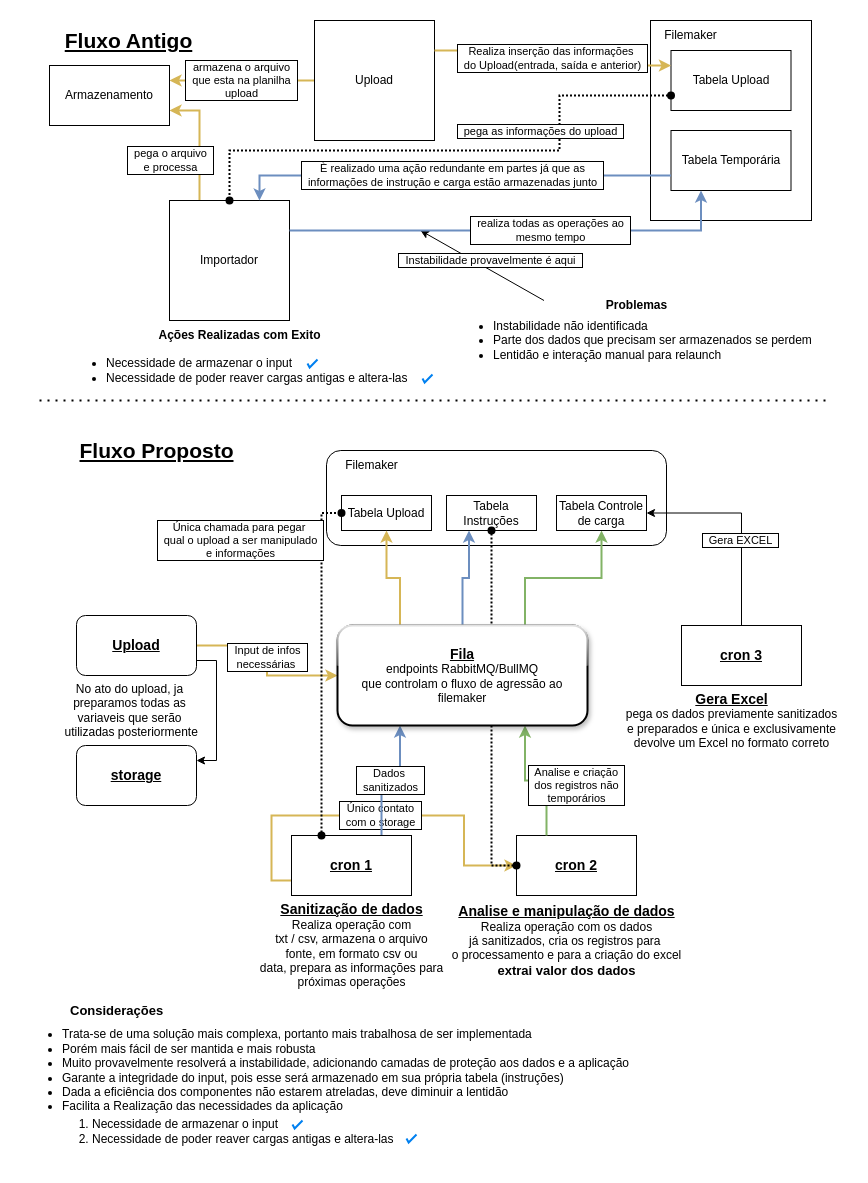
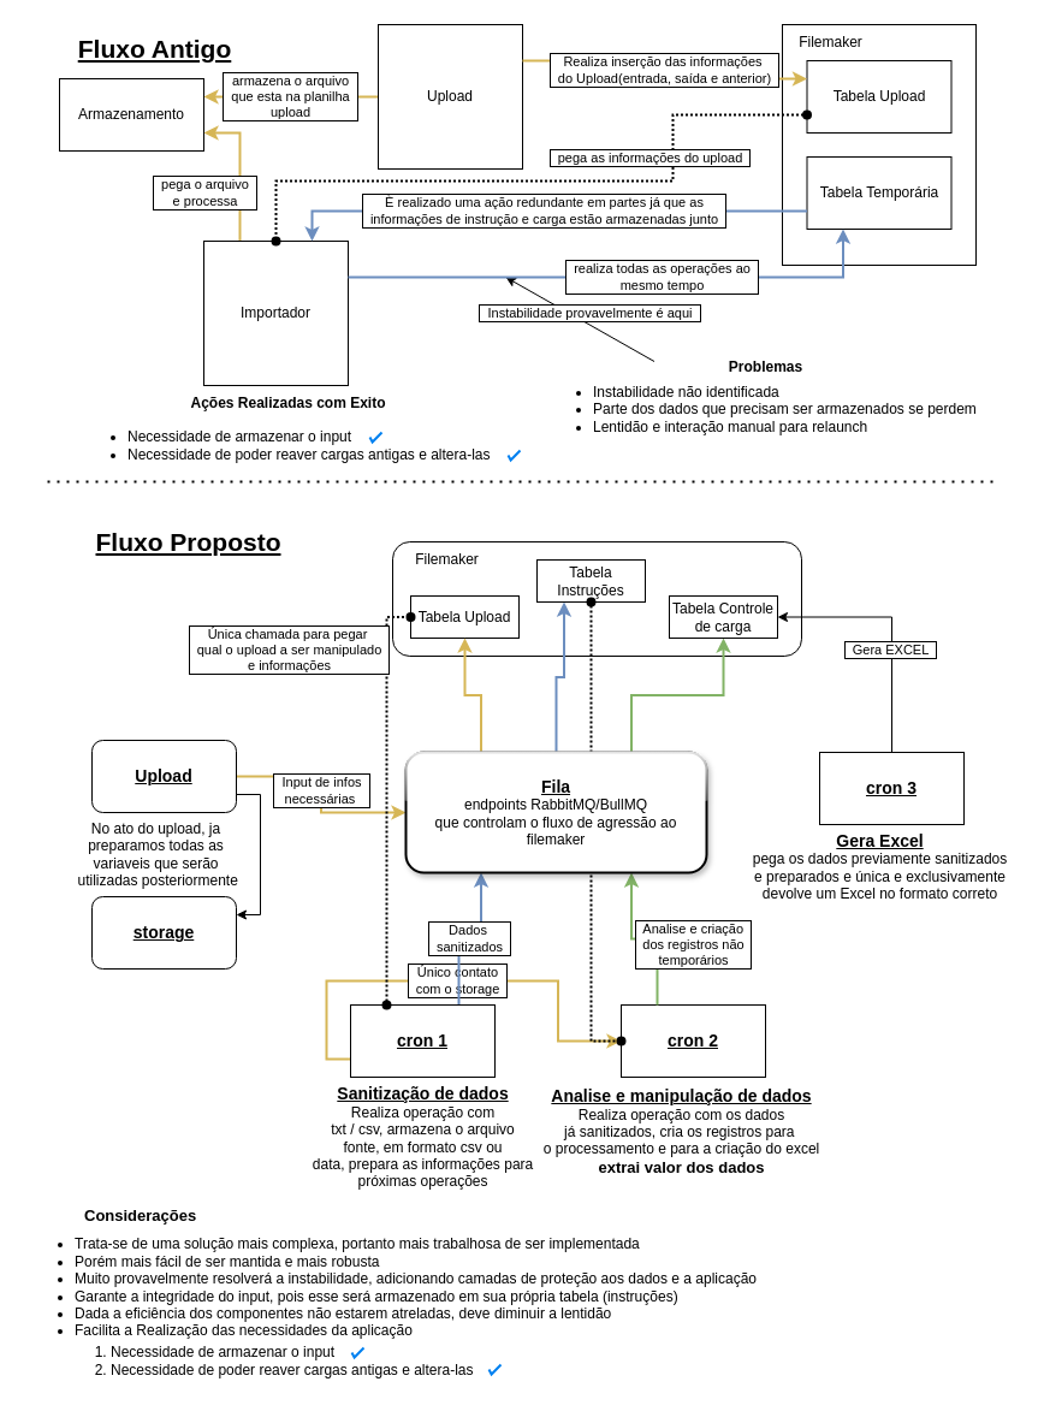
- <mxCell id="32" value="Tabela Instruções" style="rounded=0;whiteSpace=wrap;html=1;" parent="1" vertex="1"><mxGeometry x="446" y="495" width="90" height="35" as="geometry" /></mxCell>
+ <mxCell id="32" value="Tabela Instruções" style="rounded=0;whiteSpace=wrap;html=1;" parent="1" vertex="1"><mxGeometry x="446" y="465" width="90" height="35" as="geometry" /></mxCell>
